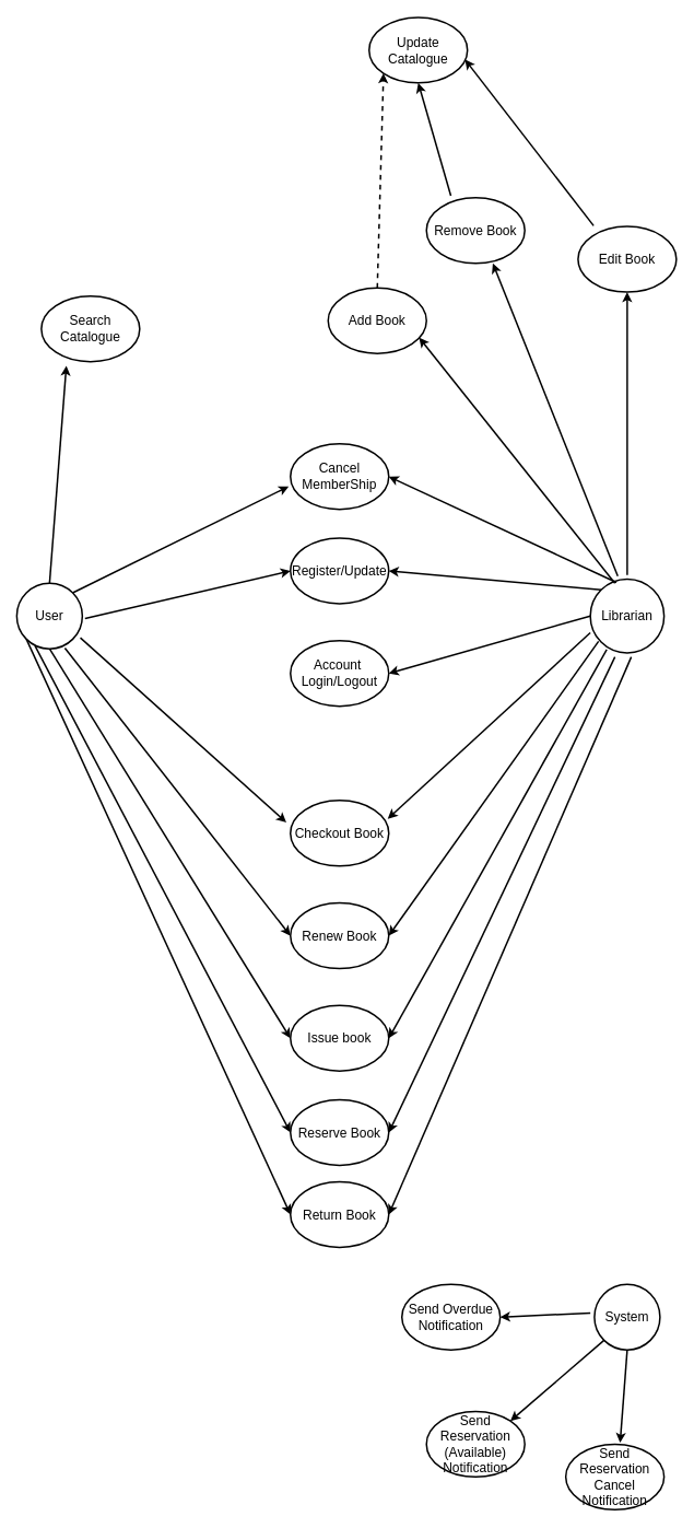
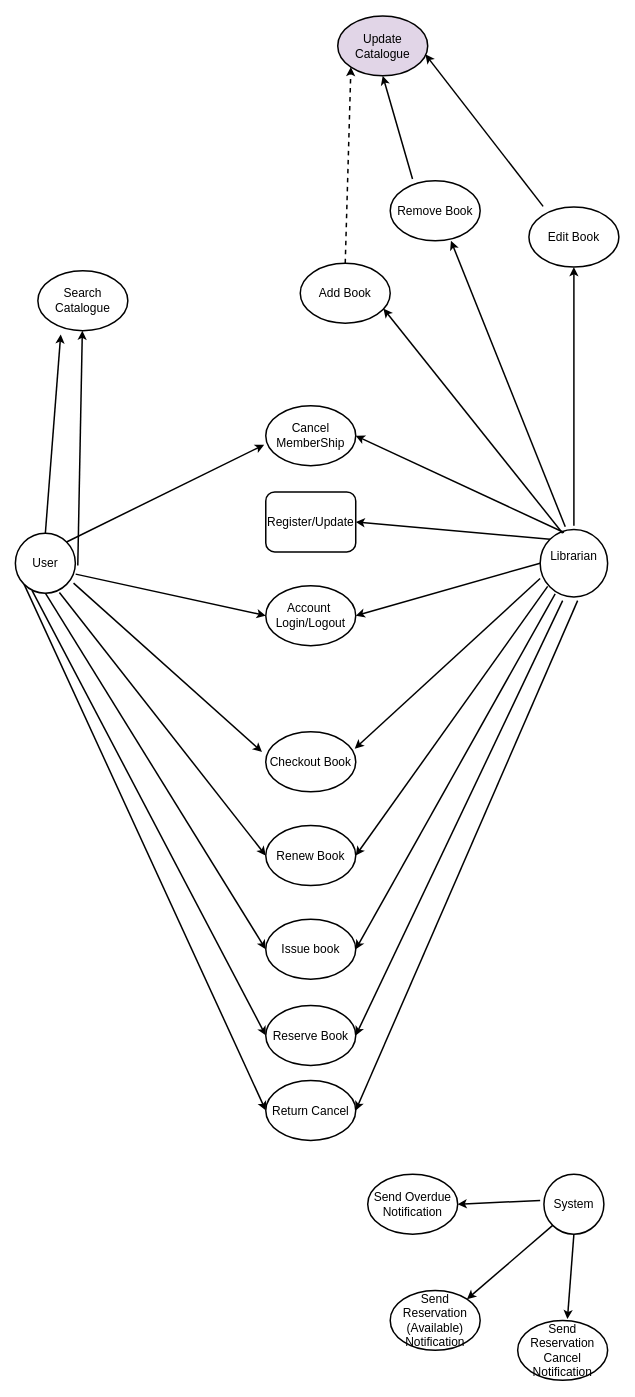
- <mxCell id="46" value="Update Catalogue" style="ellipse;whiteSpace=wrap;html=1;fontSize=16;strokeWidth=2;" vertex="1" parent="1"><mxGeometry x="450" y="20" width="120" height="80" as="geometry" /></mxCell>
+ <mxCell id="46" value="Update Catalogue" style="ellipse;whiteSpace=wrap;html=1;fontSize=16;strokeWidth=2;fillColor=#e1d5e7;" vertex="1" parent="1"><mxGeometry x="450" y="20" width="120" height="80" as="geometry" /></mxCell>
- <mxCell id="9" value="Register/Update" style="ellipse;whiteSpace=wrap;html=1;fontSize=16;strokeWidth=2;" vertex="1" parent="1"><mxGeometry x="354" y="655" width="120" height="80" as="geometry" /></mxCell>
+ <mxCell id="9" value="Register/Update" style="whiteSpace=wrap;html=1;fontSize=16;strokeWidth=2;rounded=1;" vertex="1" parent="1"><mxGeometry x="354" y="655" width="120" height="80" as="geometry" /></mxCell>
- <mxCell id="17" value="" style="endArrow=classic;html=1;rounded=0;exitX=1.221;exitY=0.657;exitDx=0;exitDy=0;exitPerimeter=0;entryX=0;entryY=0.5;entryDx=0;entryDy=0;strokeWidth=2;" edge="1" parent="1" source="5" target="9"><mxGeometry width="50" height="50" relative="1" as="geometry"><mxPoint x="380" y="930" as="sourcePoint" /><mxPoint x="430" y="880" as="targetPoint" /></mxGeometry></mxCell>
+ <mxCell id="17" value="" style="endArrow=classic;html=1;rounded=0;exitX=1.221;exitY=0.657;exitDx=0;exitDy=0;exitPerimeter=0;strokeWidth=2;" edge="1" parent="1" source="5" target="15"><mxGeometry width="50" height="50" relative="1" as="geometry"><mxPoint x="380" y="930" as="sourcePoint" /><mxPoint x="430" y="880" as="targetPoint" /></mxGeometry></mxCell>
- <mxCell id="7" value="Librarian" style="text;strokeColor=none;align=center;fillColor=none;html=1;verticalAlign=middle;whiteSpace=wrap;rounded=0;fontSize=16;strokeWidth=2;" vertex="1" parent="1"><mxGeometry x="735" y="735" width="60" height="30" as="geometry" /></mxCell>
+ <mxCell id="7" value="Librarian" style="text;strokeColor=none;align=center;fillColor=none;html=1;verticalAlign=middle;whiteSpace=wrap;rounded=0;fontSize=16;strokeWidth=2;" vertex="1" parent="1"><mxGeometry x="735" y="725" width="60" height="30" as="geometry" /></mxCell>
+ <mxCell id="18" value="" style="endArrow=classic;html=1;rounded=0;exitX=1.174;exitY=1.229;exitDx=0;exitDy=0;exitPerimeter=0;entryX=0;entryY=0.5;entryDx=0;entryDy=0;strokeWidth=2;" edge="1" parent="1" source="5" target="10"><mxGeometry width="50" height="50" relative="1" as="geometry"><mxPoint x="390" y="940" as="sourcePoint" /><mxPoint x="440" y="890" as="targetPoint" /></mxGeometry></mxCell>
- <mxCell id="14" value="Return Book" style="ellipse;whiteSpace=wrap;html=1;fontSize=16;strokeWidth=2;" vertex="1" parent="1"><mxGeometry x="354" y="1440" width="120" height="80" as="geometry" /></mxCell>
+ <mxCell id="14" value="Return Cancel" style="ellipse;whiteSpace=wrap;html=1;fontSize=16;strokeWidth=2;" vertex="1" parent="1"><mxGeometry x="354" y="1440" width="120" height="80" as="geometry" /></mxCell>
